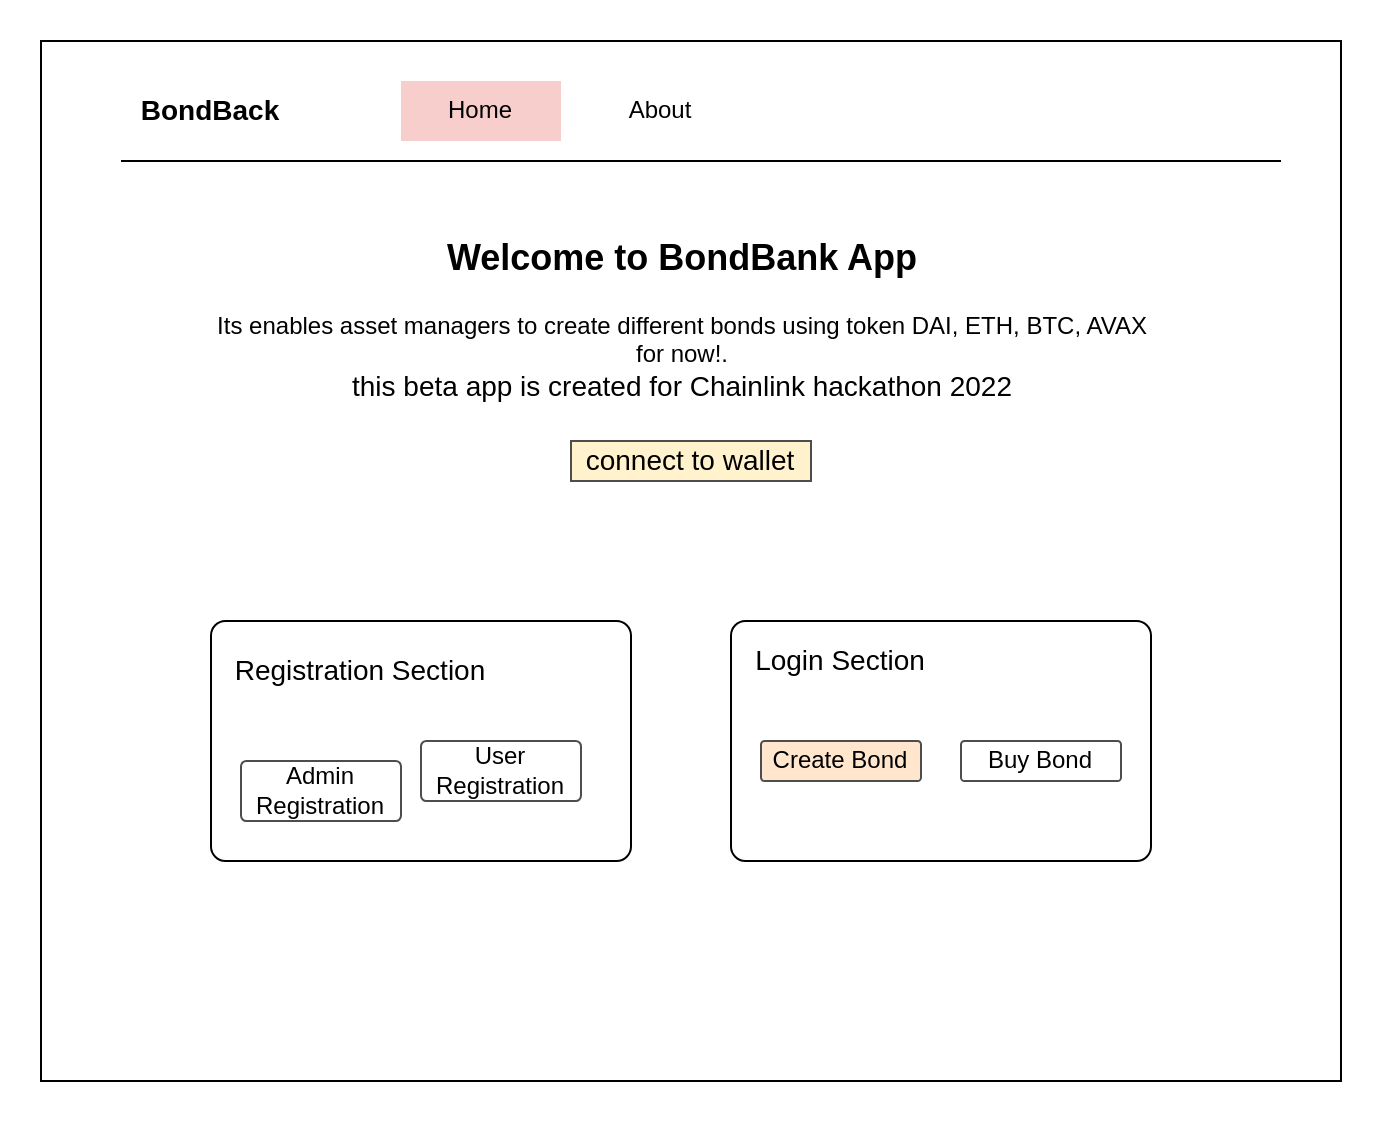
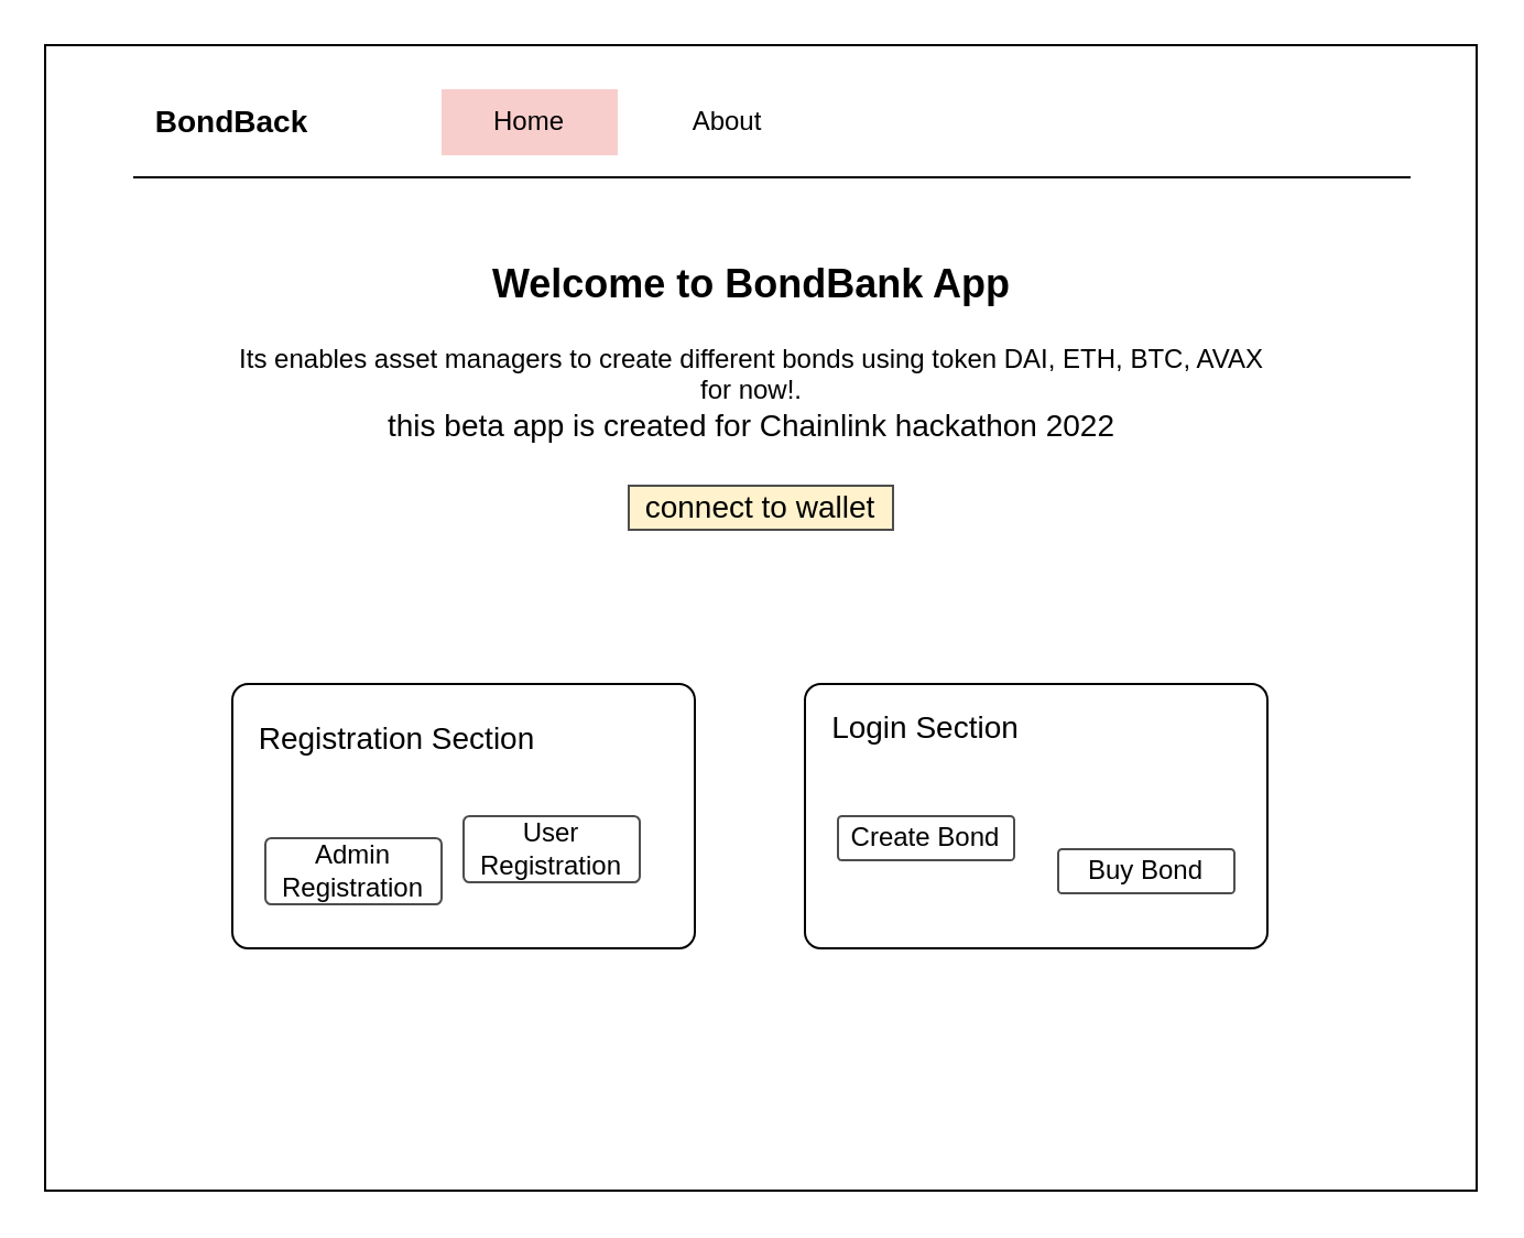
- <mxCell id="12" value="Create Bond" style="rounded=1;whiteSpace=wrap;html=1;strokeColor=#4D4D4D;fontFamily=Helvetica;fontSize=12;arcSize=9;fillColor=#ffe6cc;" parent="1" vertex="1"><mxGeometry x="380" y="370" width="80" height="20" as="geometry" /></mxCell>
+ <mxCell id="12" value="Create Bond" style="rounded=1;whiteSpace=wrap;html=1;strokeColor=#4D4D4D;fontFamily=Helvetica;fontSize=12;arcSize=9;" parent="1" vertex="1"><mxGeometry x="380" y="370" width="80" height="20" as="geometry" /></mxCell>
- <mxCell id="13" value="Buy Bond" style="rounded=1;whiteSpace=wrap;html=1;strokeColor=#4D4D4D;fontFamily=Helvetica;fontSize=12;arcSize=9;" parent="1" vertex="1"><mxGeometry x="480" y="370" width="80" height="20" as="geometry" /></mxCell>
+ <mxCell id="13" value="Buy Bond" style="rounded=1;whiteSpace=wrap;html=1;strokeColor=#4D4D4D;fontFamily=Helvetica;fontSize=12;arcSize=9;" parent="1" vertex="1"><mxGeometry x="480" y="385" width="80" height="20" as="geometry" /></mxCell>
